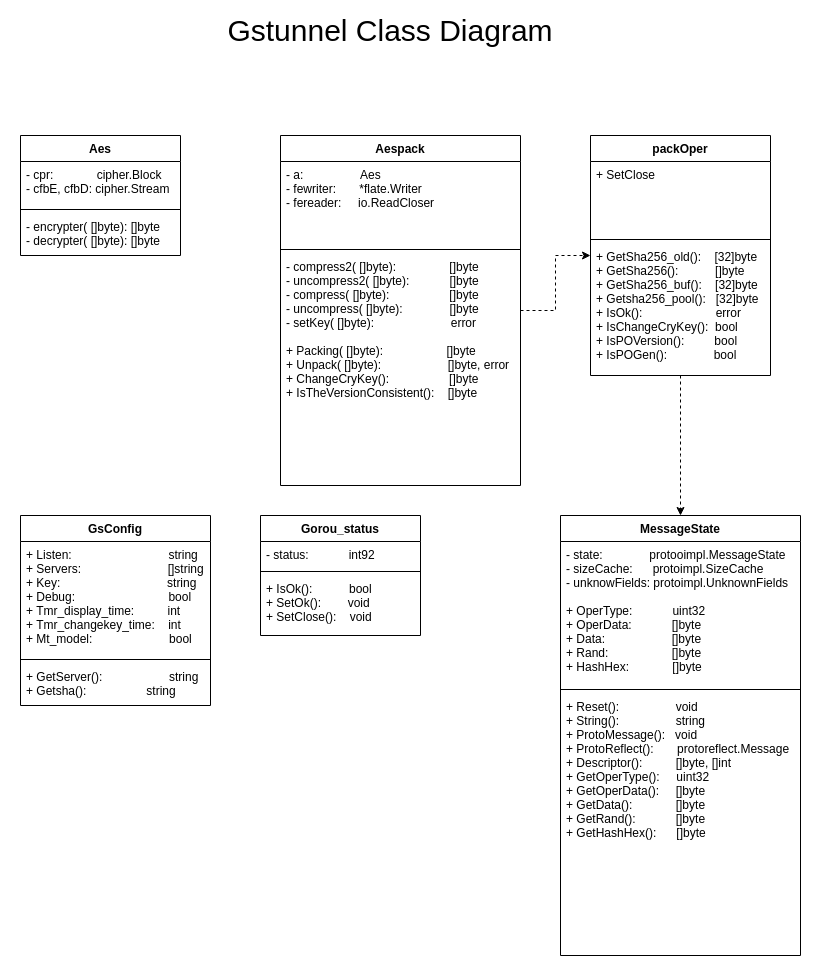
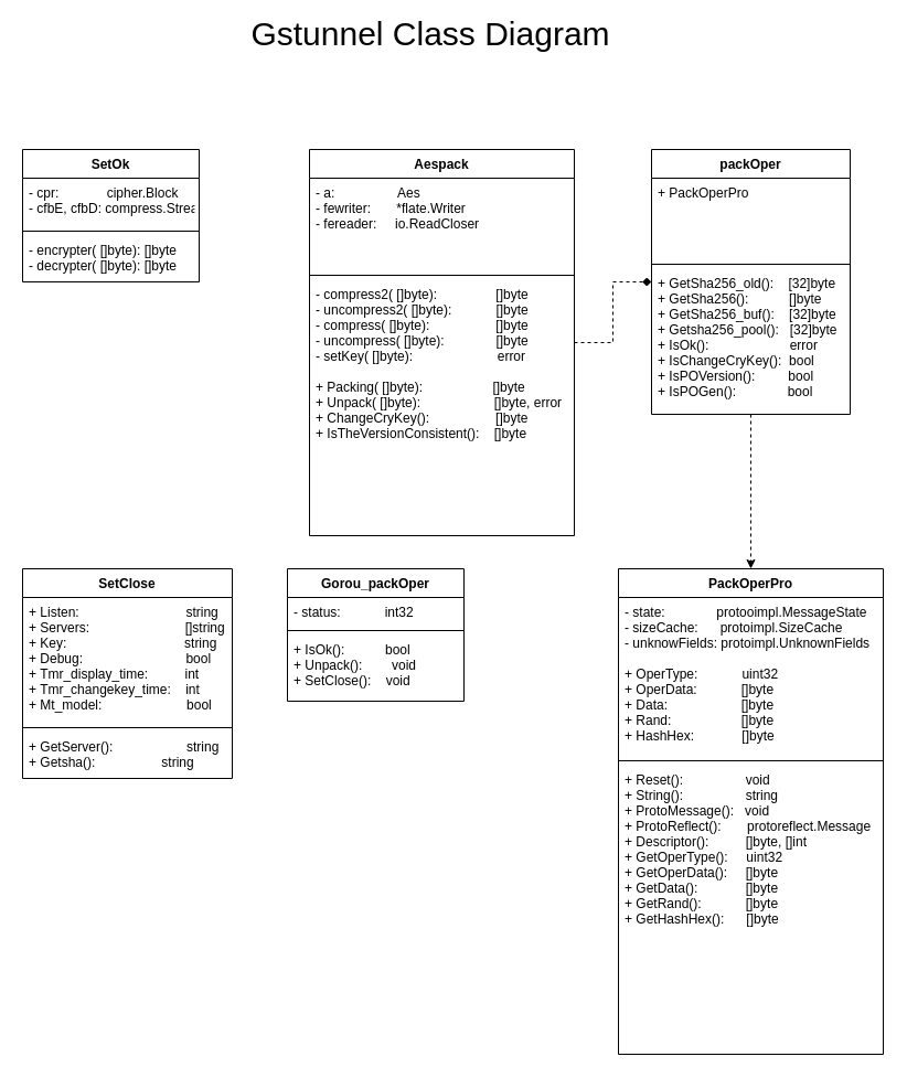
- <mxCell id="7" value="Aes" style="swimlane;fontStyle=1;align=center;verticalAlign=top;childLayout=stackLayout;horizontal=1;startSize=26;horizontalStack=0;resizeParent=1;resizeParentMax=0;resizeLast=0;collapsible=1;marginBottom=0;" vertex="1" parent="1"><mxGeometry x="20" y="135" width="160" height="120" as="geometry"><mxRectangle x="100" y="190" width="50" height="26" as="alternateBounds" /></mxGeometry></mxCell>
+ <mxCell id="7" value="SetOk" style="swimlane;fontStyle=1;align=center;verticalAlign=top;childLayout=stackLayout;horizontal=1;startSize=26;horizontalStack=0;resizeParent=1;resizeParentMax=0;resizeLast=0;collapsible=1;marginBottom=0;" vertex="1" parent="1"><mxGeometry x="20" y="135" width="160" height="120" as="geometry"><mxRectangle x="100" y="190" width="50" height="26" as="alternateBounds" /></mxGeometry></mxCell>
- <mxCell id="8" value="- cpr:             cipher.Block&#10;- cfbE, cfbD: cipher.Stream" style="text;strokeColor=none;fillColor=none;align=left;verticalAlign=top;spacingLeft=4;spacingRight=4;overflow=hidden;rotatable=0;points=[[0,0.5],[1,0.5]];portConstraint=eastwest;" vertex="1" parent="7"><mxGeometry y="26" width="160" height="44" as="geometry" /></mxCell>
+ <mxCell id="8" value="- cpr:             cipher.Block&#10;- cfbE, cfbD: compress.Stream" style="text;strokeColor=none;fillColor=none;align=left;verticalAlign=top;spacingLeft=4;spacingRight=4;overflow=hidden;rotatable=0;points=[[0,0.5],[1,0.5]];portConstraint=eastwest;" vertex="1" parent="7"><mxGeometry y="26" width="160" height="44" as="geometry" /></mxCell>
- <mxCell id="13" value="+ SetClose" style="text;strokeColor=none;fillColor=none;align=left;verticalAlign=top;spacingLeft=4;spacingRight=4;overflow=hidden;rotatable=0;points=[[0,0.5],[1,0.5]];portConstraint=eastwest;" vertex="1" parent="12"><mxGeometry y="26" width="180" height="74" as="geometry" /></mxCell>
+ <mxCell id="13" value="+ PackOperPro" style="text;strokeColor=none;fillColor=none;align=left;verticalAlign=top;spacingLeft=4;spacingRight=4;overflow=hidden;rotatable=0;points=[[0,0.5],[1,0.5]];portConstraint=eastwest;" vertex="1" parent="12"><mxGeometry y="26" width="180" height="74" as="geometry" /></mxCell>
- <mxCell id="2" style="edgeStyle=orthogonalEdgeStyle;rounded=0;orthogonalLoop=1;jettySize=auto;html=1;entryX=0;entryY=0.5;entryDx=0;entryDy=0;dashed=1;" edge="1" parent="1" source="3" target="12"><mxGeometry relative="1" as="geometry" /></mxCell>
+ <mxCell id="2" style="edgeStyle=orthogonalEdgeStyle;rounded=0;orthogonalLoop=1;jettySize=auto;html=1;entryX=0;entryY=0.5;entryDx=0;entryDy=0;dashed=1;endArrow=diamond;" edge="1" parent="1" source="3" target="12"><mxGeometry relative="1" as="geometry" /></mxCell>
- <mxCell id="20" value="GsConfig" style="swimlane;fontStyle=1;align=center;verticalAlign=top;childLayout=stackLayout;horizontal=1;startSize=26;horizontalStack=0;resizeParent=1;resizeParentMax=0;resizeLast=0;collapsible=1;marginBottom=0;" vertex="1" parent="1"><mxGeometry x="20" y="515" width="190" height="190" as="geometry" /></mxCell>
+ <mxCell id="20" value="SetClose" style="swimlane;fontStyle=1;align=center;verticalAlign=top;childLayout=stackLayout;horizontal=1;startSize=26;horizontalStack=0;resizeParent=1;resizeParentMax=0;resizeLast=0;collapsible=1;marginBottom=0;" vertex="1" parent="1"><mxGeometry x="20" y="515" width="190" height="190" as="geometry" /></mxCell>
- <mxCell id="24" value="Gorou_status" style="swimlane;fontStyle=1;align=center;verticalAlign=top;childLayout=stackLayout;horizontal=1;startSize=26;horizontalStack=0;resizeParent=1;resizeParentMax=0;resizeLast=0;collapsible=1;marginBottom=0;" vertex="1" parent="1"><mxGeometry x="260" y="515" width="160" height="120" as="geometry" /></mxCell>
+ <mxCell id="24" value="Gorou_packOper" style="swimlane;fontStyle=1;align=center;verticalAlign=top;childLayout=stackLayout;horizontal=1;startSize=26;horizontalStack=0;resizeParent=1;resizeParentMax=0;resizeLast=0;collapsible=1;marginBottom=0;" vertex="1" parent="1"><mxGeometry x="260" y="515" width="160" height="120" as="geometry" /></mxCell>
- <mxCell id="16" value="MessageState" style="swimlane;fontStyle=1;align=center;verticalAlign=top;childLayout=stackLayout;horizontal=1;startSize=26;horizontalStack=0;resizeParent=1;resizeParentMax=0;resizeLast=0;collapsible=1;marginBottom=0;" vertex="1" parent="1"><mxGeometry x="560" y="515" width="240" height="440" as="geometry"><mxRectangle x="310" y="590" width="110" height="26" as="alternateBounds" /></mxGeometry></mxCell>
+ <mxCell id="16" value="PackOperPro" style="swimlane;fontStyle=1;align=center;verticalAlign=top;childLayout=stackLayout;horizontal=1;startSize=26;horizontalStack=0;resizeParent=1;resizeParentMax=0;resizeLast=0;collapsible=1;marginBottom=0;" vertex="1" parent="1"><mxGeometry x="560" y="515" width="240" height="440" as="geometry"><mxRectangle x="310" y="590" width="110" height="26" as="alternateBounds" /></mxGeometry></mxCell>
- <mxCell id="25" value="- status:            int92" style="text;strokeColor=none;fillColor=none;align=left;verticalAlign=top;spacingLeft=4;spacingRight=4;overflow=hidden;rotatable=0;points=[[0,0.5],[1,0.5]];portConstraint=eastwest;" vertex="1" parent="24"><mxGeometry y="26" width="160" height="26" as="geometry" /></mxCell>
+ <mxCell id="25" value="- status:            int32" style="text;strokeColor=none;fillColor=none;align=left;verticalAlign=top;spacingLeft=4;spacingRight=4;overflow=hidden;rotatable=0;points=[[0,0.5],[1,0.5]];portConstraint=eastwest;" vertex="1" parent="24"><mxGeometry y="26" width="160" height="26" as="geometry" /></mxCell>
- <mxCell id="27" value="+ IsOk():           bool&#10;+ SetOk():        void&#10;+ SetClose():    void&#10;" style="text;strokeColor=none;fillColor=none;align=left;verticalAlign=top;spacingLeft=4;spacingRight=4;overflow=hidden;rotatable=0;points=[[0,0.5],[1,0.5]];portConstraint=eastwest;" vertex="1" parent="24"><mxGeometry y="60" width="160" height="60" as="geometry" /></mxCell>
+ <mxCell id="27" value="+ IsOk():           bool&#10;+ Unpack():        void&#10;+ SetClose():    void&#10;" style="text;strokeColor=none;fillColor=none;align=left;verticalAlign=top;spacingLeft=4;spacingRight=4;overflow=hidden;rotatable=0;points=[[0,0.5],[1,0.5]];portConstraint=eastwest;" vertex="1" parent="24"><mxGeometry y="60" width="160" height="60" as="geometry" /></mxCell>
